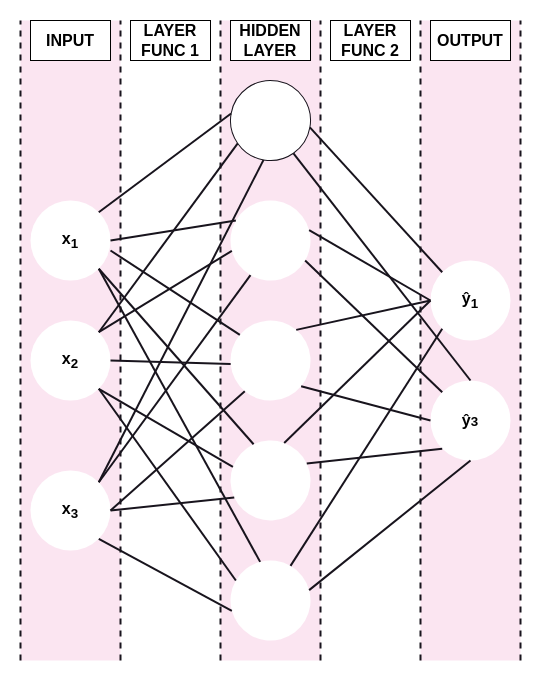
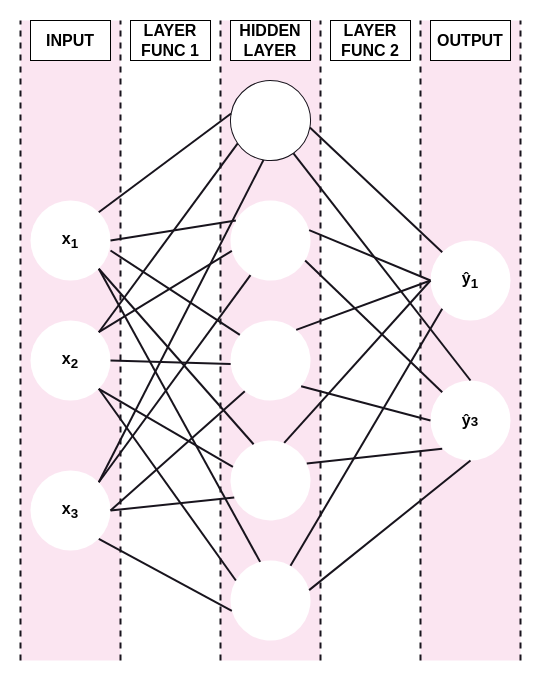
- <mxCell id="13" value="&lt;font style=&quot;font-size: 16px;&quot;&gt;&lt;b&gt;ŷ&lt;sub&gt;1&lt;/sub&gt;&lt;/b&gt;&lt;/font&gt;" style="ellipse;whiteSpace=wrap;html=1;aspect=fixed;fillStyle=solid;strokeColor=none;" vertex="1" parent="1"><mxGeometry x="430" y="260" width="80" height="80" as="geometry" /></mxCell>
+ <mxCell id="13" value="&lt;font style=&quot;font-size: 16px;&quot;&gt;&lt;b&gt;ŷ&lt;sub&gt;1&lt;/sub&gt;&lt;/b&gt;&lt;/font&gt;" style="ellipse;whiteSpace=wrap;html=1;aspect=fixed;fillStyle=solid;strokeColor=none;" vertex="1" parent="1"><mxGeometry x="430" y="240" width="80" height="80" as="geometry" /></mxCell>
